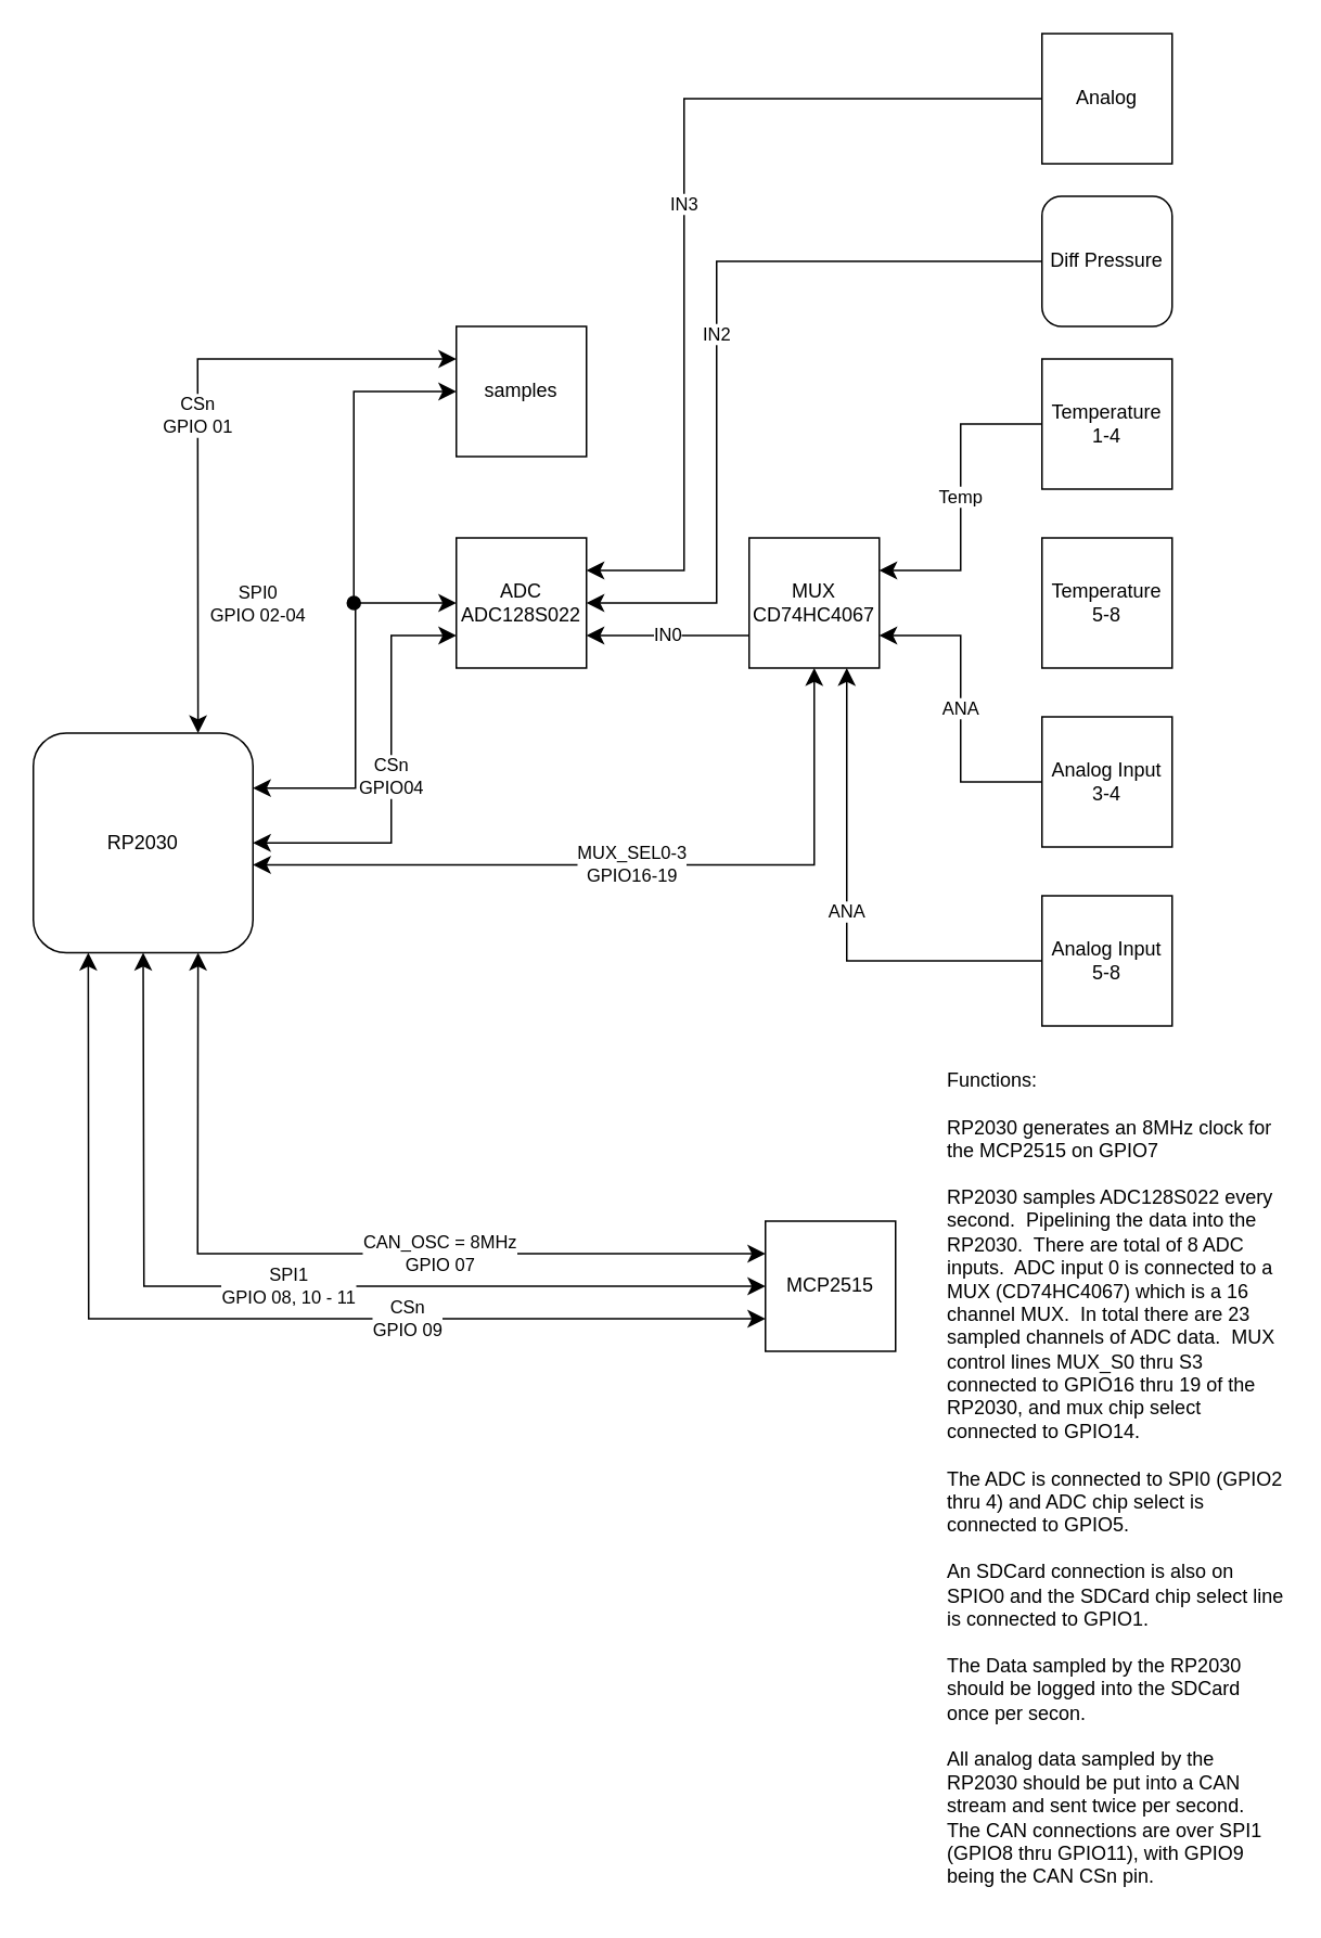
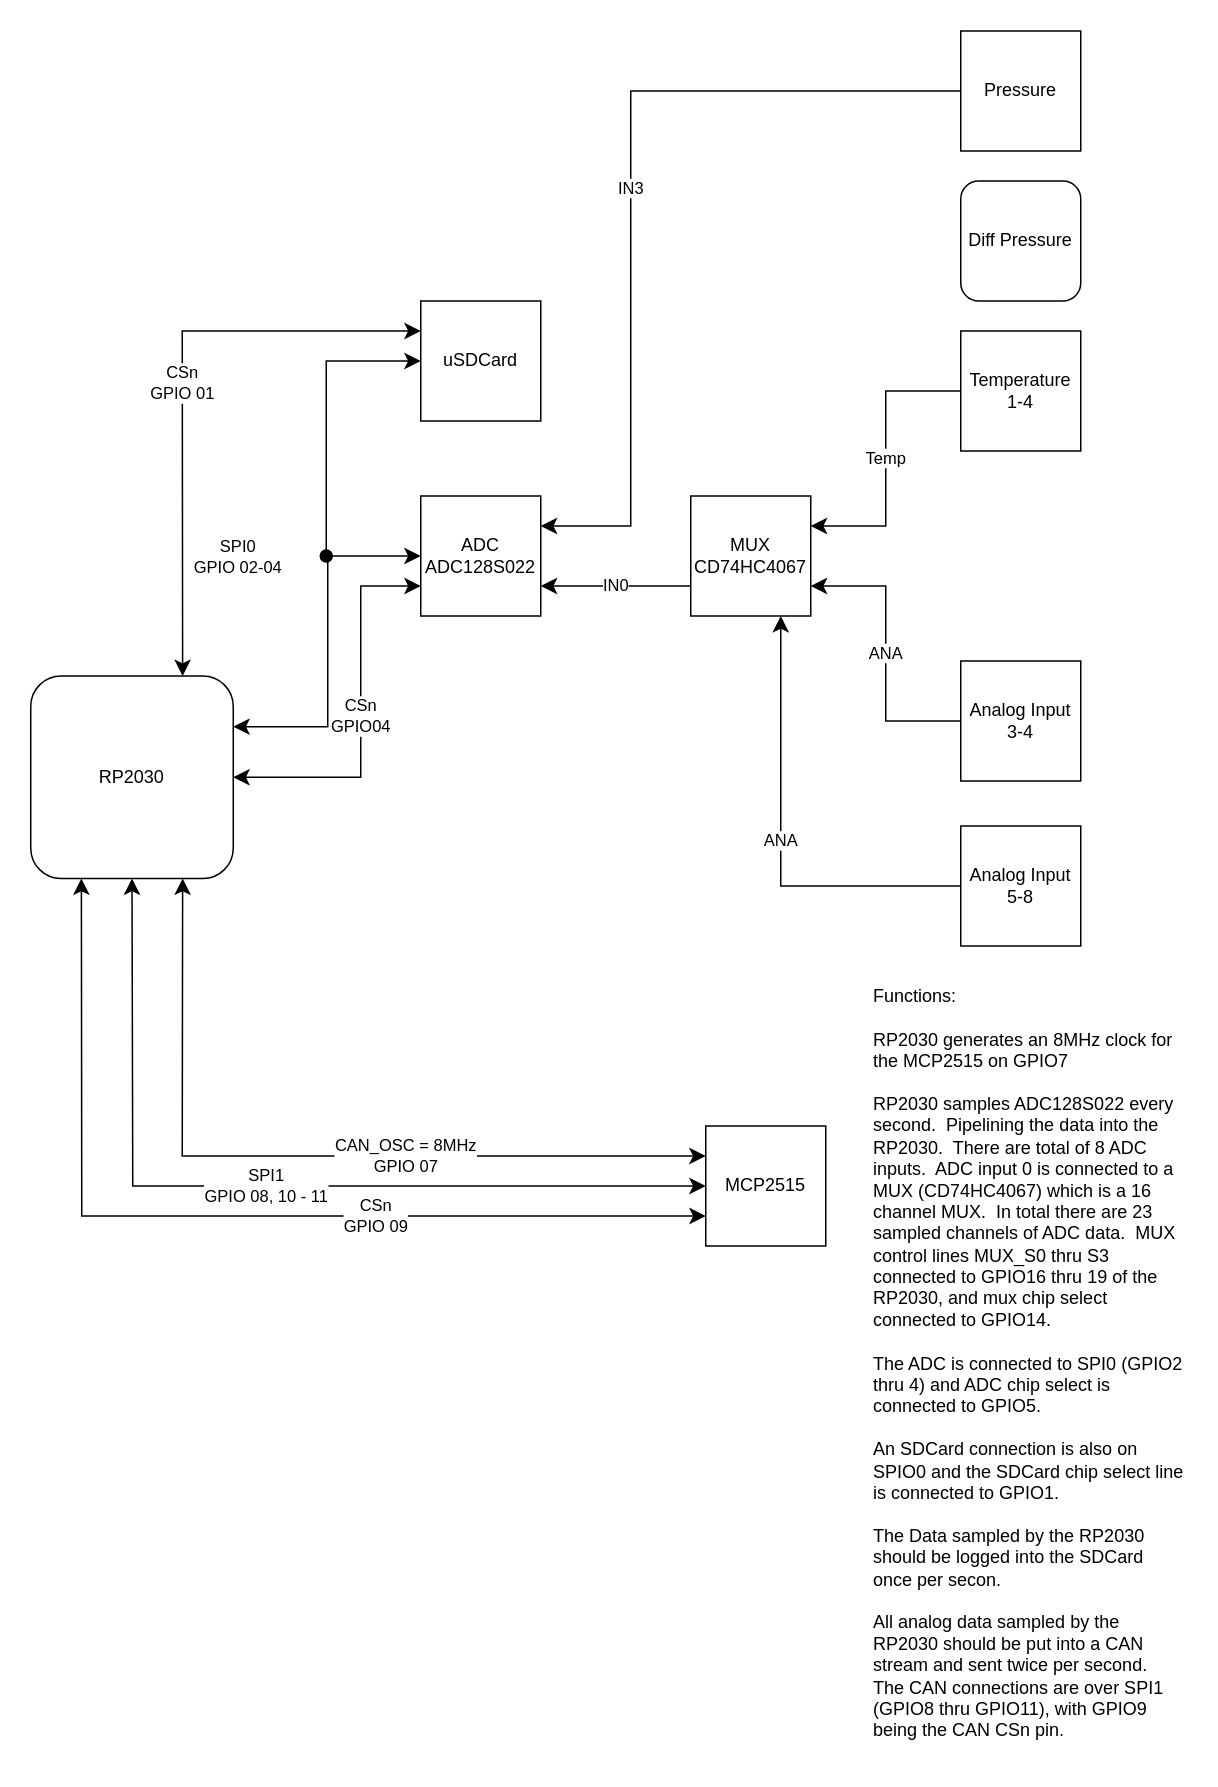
- <mxCell id="22" value="Analog" style="whiteSpace=wrap;html=1;aspect=fixed;" vertex="1" parent="1"><mxGeometry x="640" y="20" width="80" height="80" as="geometry" /></mxCell>
+ <mxCell id="22" value="Pressure" style="whiteSpace=wrap;html=1;aspect=fixed;" vertex="1" parent="1"><mxGeometry x="640" y="20" width="80" height="80" as="geometry" /></mxCell>
- <mxCell id="24" value="IN2" style="edgeStyle=elbowEdgeStyle;elbow=horizontal;endArrow=none;html=1;curved=0;rounded=0;endSize=8;startSize=8;exitX=1;exitY=0.5;exitDx=0;exitDy=0;entryX=0;entryY=0.5;entryDx=0;entryDy=0;startArrow=classic;startFill=1;endFill=0;" edge="1" parent="1" source="3" target="23"><mxGeometry width="50" height="50" relative="1" as="geometry"><mxPoint x="530" y="159.58" as="sourcePoint" /><mxPoint x="630" y="159.58" as="targetPoint" /><Array as="points"><mxPoint x="440" y="280" /></Array><mxPoint as="offset" /></mxGeometry></mxCell>
- <mxCell id="17" value="samples" style="whiteSpace=wrap;html=1;aspect=fixed;" vertex="1" parent="1"><mxGeometry x="280" y="200" width="80" height="80" as="geometry" /></mxCell>
+ <mxCell id="17" value="uSDCard" style="whiteSpace=wrap;html=1;aspect=fixed;" vertex="1" parent="1"><mxGeometry x="280" y="200" width="80" height="80" as="geometry" /></mxCell>
- <mxCell id="10" value="Temperature&lt;div&gt;5-8&lt;/div&gt;" style="whiteSpace=wrap;html=1;aspect=fixed;" vertex="1" parent="1"><mxGeometry x="640" y="330" width="80" height="80" as="geometry" /></mxCell>
- <mxCell id="6" value="MUX_SEL0-3&lt;div&gt;GPIO16-19&lt;/div&gt;" style="edgeStyle=elbowEdgeStyle;elbow=horizontal;endArrow=classic;html=1;curved=0;rounded=0;endSize=8;startSize=8;exitX=1;exitY=0.6;exitDx=0;exitDy=0;entryX=0.5;entryY=1;entryDx=0;entryDy=0;startArrow=classic;startFill=1;exitPerimeter=0;" edge="1" parent="1" source="2" target="4"><mxGeometry x="0.001" width="50" height="50" relative="1" as="geometry"><mxPoint x="250" y="574.5" as="sourcePoint" /><mxPoint x="375" y="460.5" as="targetPoint" /><Array as="points"><mxPoint x="500" y="470" /></Array><mxPoint as="offset" /></mxGeometry></mxCell>
